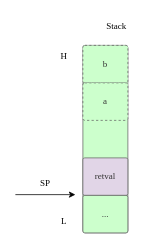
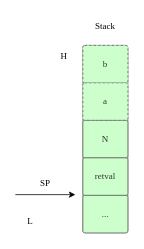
- <mxCell id="8" value="Stack" style="text;html=1;strokeColor=none;fillColor=none;align=center;verticalAlign=middle;whiteSpace=wrap;rounded=0;fontFamily=SF Mono;" vertex="1" parent="1"><mxGeometry x="125" y="20" width="60" height="30" as="geometry" /></mxCell>
+ <mxCell id="8" value="Stack" style="text;html=1;strokeColor=none;fillColor=none;align=center;verticalAlign=middle;whiteSpace=wrap;rounded=0;fontFamily=SF Mono;" vertex="1" parent="1"><mxGeometry x="110" y="20" width="60" height="30" as="geometry" /></mxCell>
+ <mxCell id="5" value="N" style="rounded=1;whiteSpace=wrap;html=1;arcSize=5;fontFamily=SF Mono;fillColor=#CCFFCC;fontColor=#333333;strokeColor=#666666;" vertex="1" parent="1"><mxGeometry x="110" y="160" width="60" height="50" as="geometry" /></mxCell>
- <mxCell id="6" value="retval" style="rounded=1;whiteSpace=wrap;html=1;arcSize=5;fontFamily=SF Mono;fillColor=#e1d5e7;fontColor=#333333;strokeColor=#666666;" vertex="1" parent="1"><mxGeometry x="110" y="210" width="60" height="50" as="geometry" /></mxCell>
+ <mxCell id="6" value="retval" style="rounded=1;whiteSpace=wrap;html=1;arcSize=5;fontFamily=SF Mono;fillColor=#CCFFCC;fontColor=#333333;strokeColor=#666666;" vertex="1" parent="1"><mxGeometry x="110" y="210" width="60" height="50" as="geometry" /></mxCell>
- <mxCell id="10" value="L" style="text;html=1;strokeColor=none;fillColor=none;align=center;verticalAlign=middle;whiteSpace=wrap;rounded=0;fontFamily=SF Mono;" vertex="1" parent="1"><mxGeometry x="70" y="280" width="30" height="30" as="geometry" /></mxCell>
+ <mxCell id="10" value="L" style="text;html=1;strokeColor=none;fillColor=none;align=center;verticalAlign=middle;whiteSpace=wrap;rounded=0;fontFamily=SF Mono;" vertex="1" parent="1"><mxGeometry x="25" y="280" width="30" height="30" as="geometry" /></mxCell>
